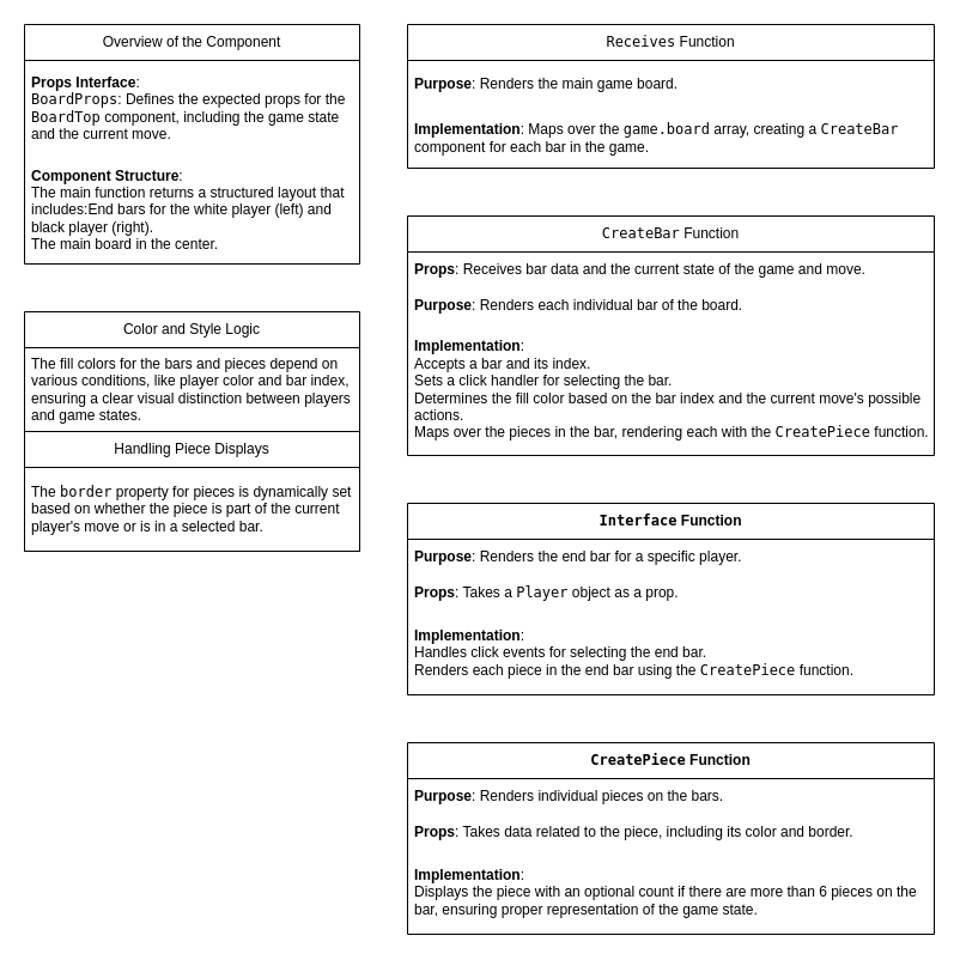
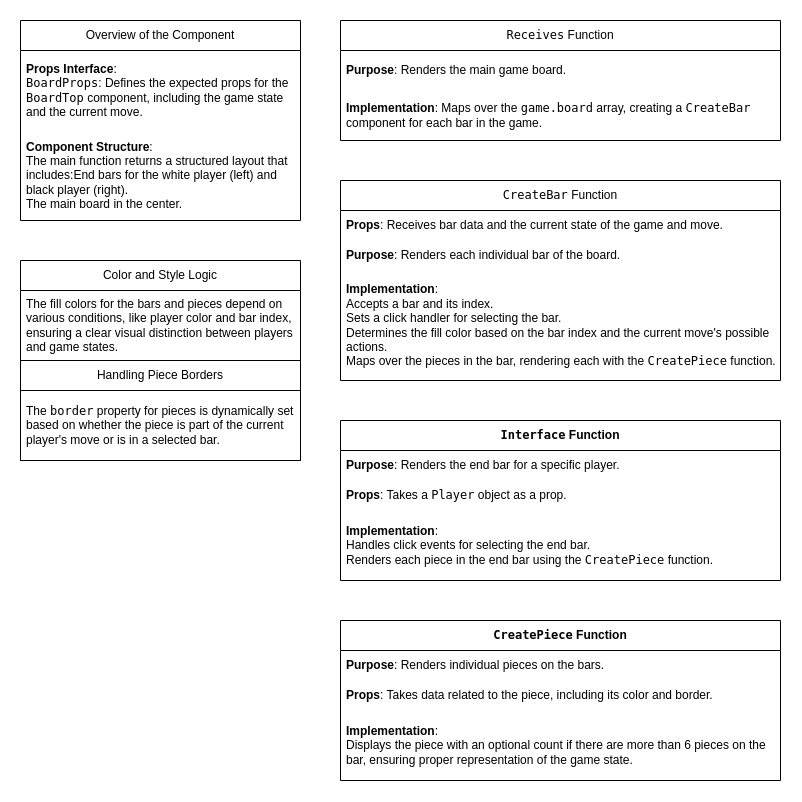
- <mxCell id="22" value="Handling Piece Displays" style="swimlane;fontStyle=0;childLayout=stackLayout;horizontal=1;startSize=30;horizontalStack=0;resizeParent=1;resizeParentMax=0;resizeLast=0;collapsible=1;marginBottom=0;whiteSpace=wrap;html=1;" vertex="1" parent="20"><mxGeometry y="100" width="280" height="100" as="geometry" /></mxCell>
+ <mxCell id="22" value="Handling Piece Borders" style="swimlane;fontStyle=0;childLayout=stackLayout;horizontal=1;startSize=30;horizontalStack=0;resizeParent=1;resizeParentMax=0;resizeLast=0;collapsible=1;marginBottom=0;whiteSpace=wrap;html=1;" vertex="1" parent="20"><mxGeometry y="100" width="280" height="100" as="geometry" /></mxCell>
